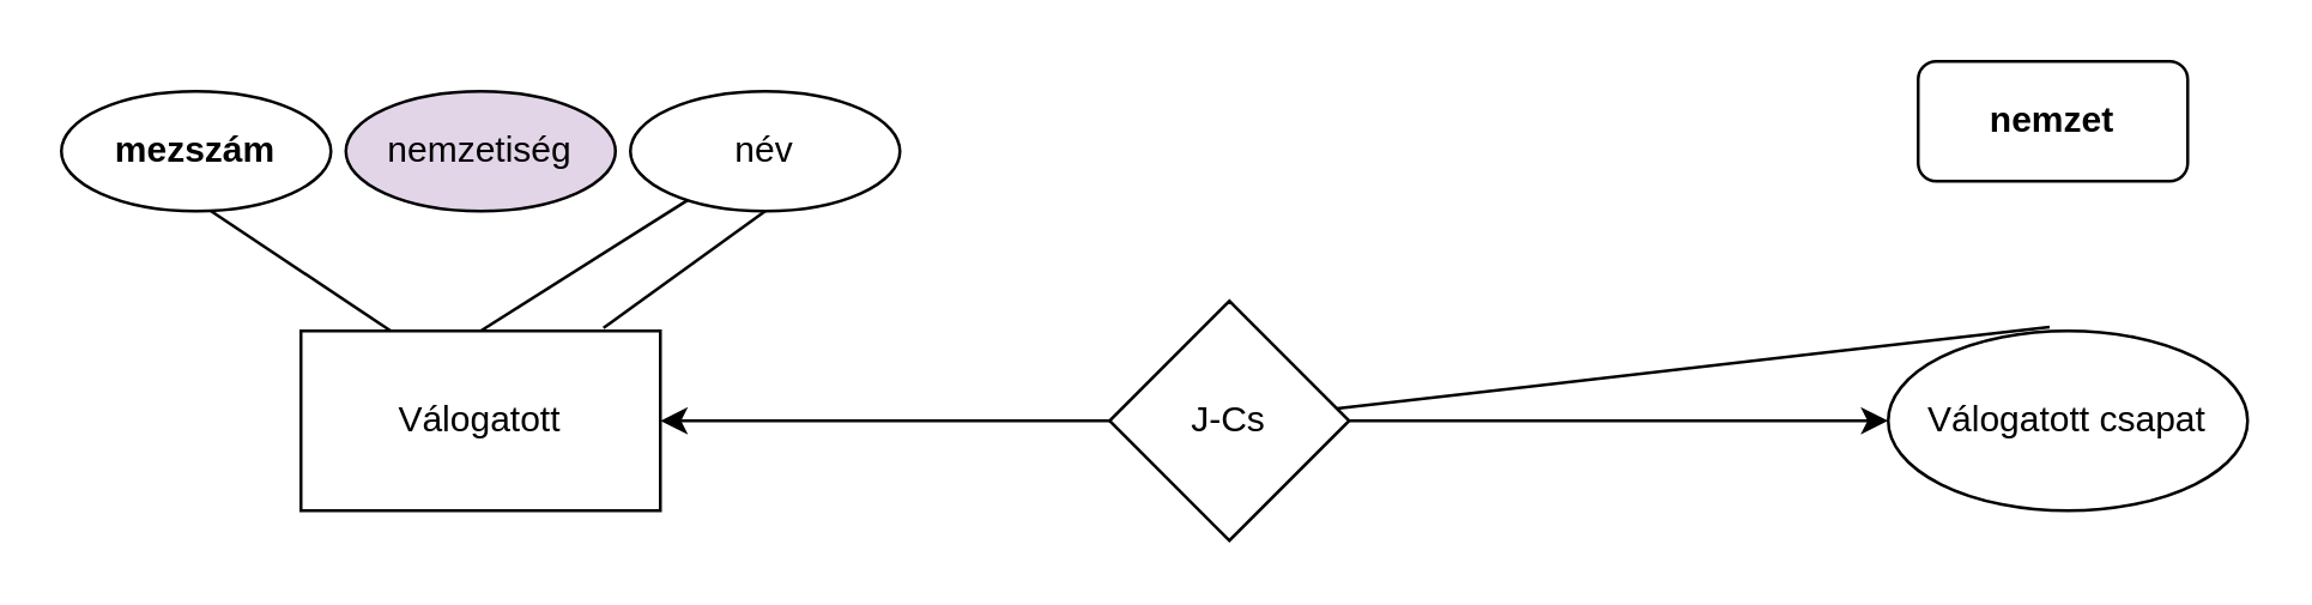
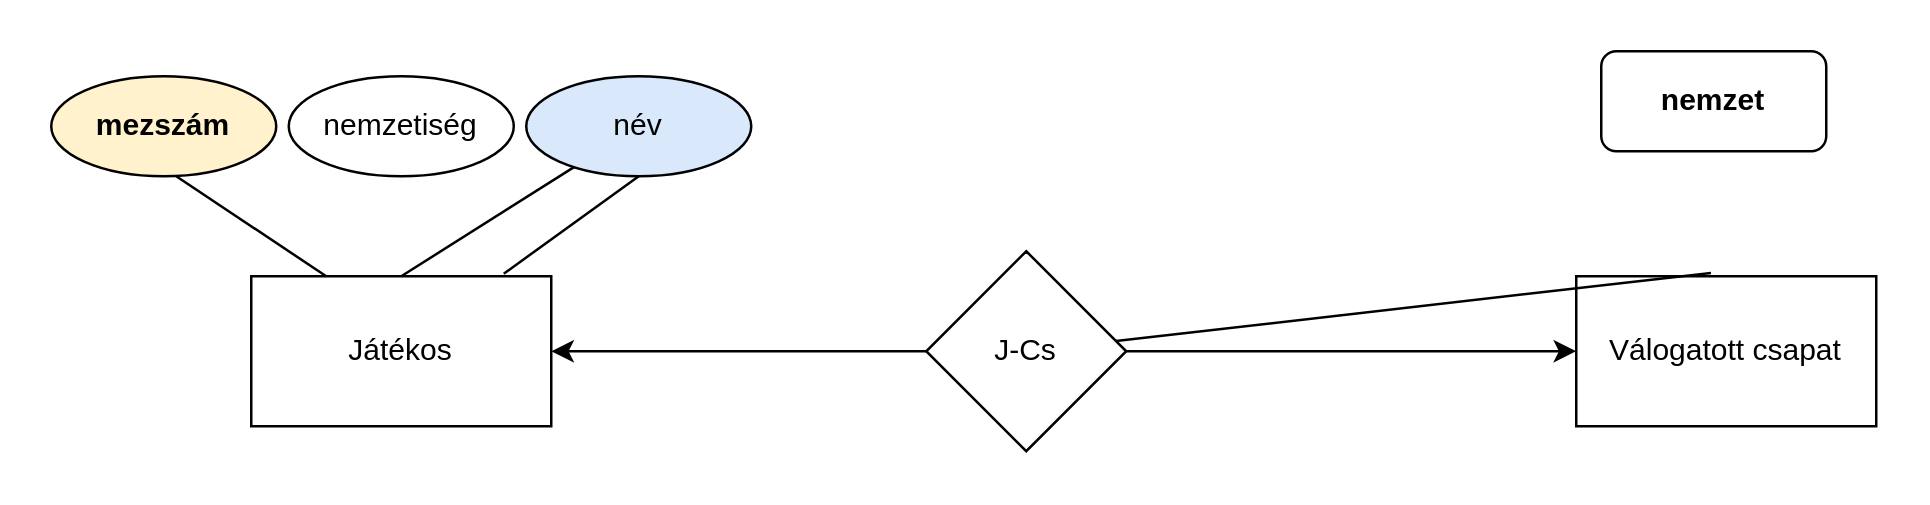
- <mxCell id="5" value="&lt;b&gt;mezszám&lt;/b&gt;" style="ellipse;whiteSpace=wrap;html=1;" vertex="1" parent="1"><mxGeometry x="20" y="30" width="90" height="40" as="geometry" /></mxCell>
+ <mxCell id="5" value="&lt;b&gt;mezszám&lt;/b&gt;" style="ellipse;whiteSpace=wrap;html=1;fillColor=#fff2cc;" vertex="1" parent="1"><mxGeometry x="20" y="30" width="90" height="40" as="geometry" /></mxCell>
- <mxCell id="6" value="nemzetiség" style="ellipse;whiteSpace=wrap;html=1;fillColor=#e1d5e7;" vertex="1" parent="1"><mxGeometry x="115" y="30" width="90" height="40" as="geometry" /></mxCell>
+ <mxCell id="6" value="nemzetiség" style="ellipse;whiteSpace=wrap;html=1;" vertex="1" parent="1"><mxGeometry x="115" y="30" width="90" height="40" as="geometry" /></mxCell>
- <mxCell id="7" value="név" style="ellipse;whiteSpace=wrap;html=1;" vertex="1" parent="1"><mxGeometry x="210" y="30" width="90" height="40" as="geometry" /></mxCell>
+ <mxCell id="7" value="név" style="ellipse;whiteSpace=wrap;html=1;fillColor=#dae8fc;" vertex="1" parent="1"><mxGeometry x="210" y="30" width="90" height="40" as="geometry" /></mxCell>
- <mxCell id="2" value="Válogatott" style="rounded=0;whiteSpace=wrap;html=1;" vertex="1" parent="1"><mxGeometry x="100" y="110" width="120" height="60" as="geometry" /></mxCell>
+ <mxCell id="2" value="Játékos" style="rounded=0;whiteSpace=wrap;html=1;" vertex="1" parent="1"><mxGeometry x="100" y="110" width="120" height="60" as="geometry" /></mxCell>
- <mxCell id="3" value="Válogatott csapat" style="ellipse;whiteSpace=wrap;html=1;" vertex="1" parent="1"><mxGeometry x="630" y="110" width="120" height="60" as="geometry" /></mxCell>
+ <mxCell id="3" value="Válogatott csapat" style="rounded=0;whiteSpace=wrap;html=1;" vertex="1" parent="1"><mxGeometry x="630" y="110" width="120" height="60" as="geometry" /></mxCell>
